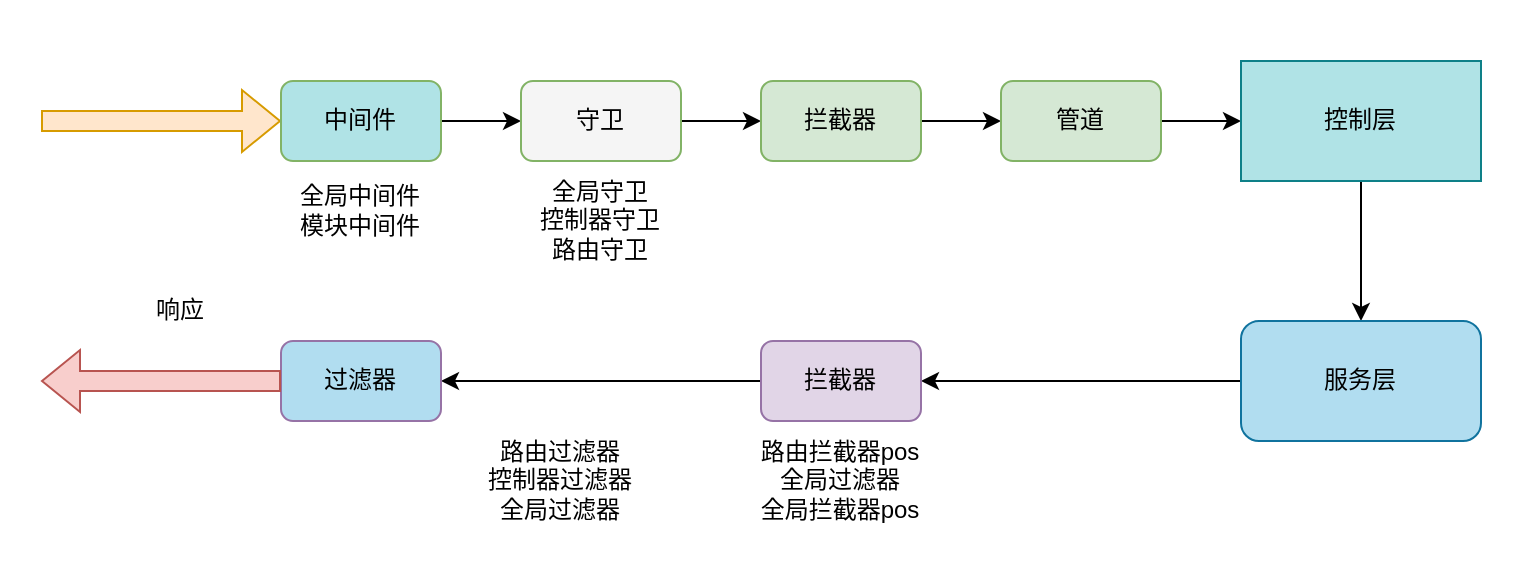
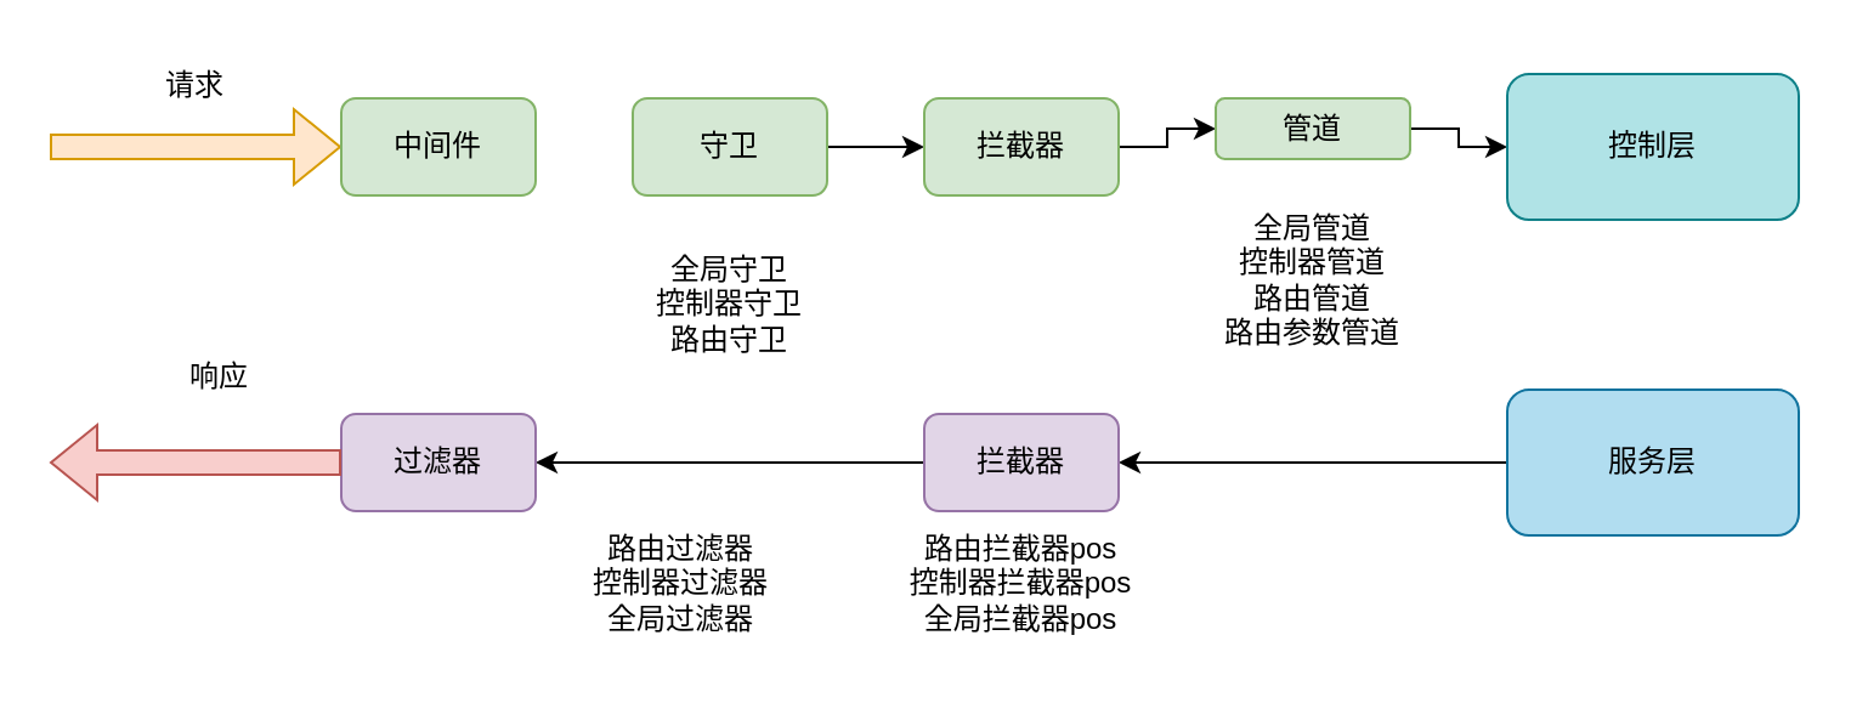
+ <mxCell id="3" value="请求" style="text;html=1;strokeColor=none;fillColor=none;align=center;verticalAlign=middle;whiteSpace=wrap;rounded=0;" vertex="1" parent="1"><mxGeometry x="50" y="20" width="60" height="30" as="geometry" /></mxCell>
- <mxCell id="5" value="中间件" style="rounded=1;whiteSpace=wrap;html=1;fillColor=#b0e3e6;strokeColor=#82b366;" vertex="1" parent="1"><mxGeometry x="140" y="40" width="80" height="40" as="geometry" /></mxCell>
+ <mxCell id="5" value="中间件" style="rounded=1;whiteSpace=wrap;html=1;fillColor=#d5e8d4;strokeColor=#82b366;" vertex="1" parent="1"><mxGeometry x="140" y="40" width="80" height="40" as="geometry" /></mxCell>
- <mxCell id="4" style="edgeStyle=orthogonalEdgeStyle;rounded=0;orthogonalLoop=1;jettySize=auto;html=1;entryX=0;entryY=0.5;entryDx=0;entryDy=0;" edge="1" parent="1" source="5" target="7"><mxGeometry relative="1" as="geometry" /></mxCell>
- <mxCell id="7" value="守卫" style="rounded=1;whiteSpace=wrap;html=1;fillColor=#f5f5f5;strokeColor=#82b366;" vertex="1" parent="1"><mxGeometry x="260" y="40" width="80" height="40" as="geometry" /></mxCell>
+ <mxCell id="7" value="守卫" style="rounded=1;whiteSpace=wrap;html=1;fillColor=#d5e8d4;strokeColor=#82b366;" vertex="1" parent="1"><mxGeometry x="260" y="40" width="80" height="40" as="geometry" /></mxCell>
- <mxCell id="11" value="管道" style="rounded=1;whiteSpace=wrap;html=1;fillColor=#d5e8d4;strokeColor=#82b366;" vertex="1" parent="1"><mxGeometry x="500" y="40" width="80" height="40" as="geometry" /></mxCell>
+ <mxCell id="11" value="管道" style="rounded=1;whiteSpace=wrap;html=1;fillColor=#d5e8d4;strokeColor=#82b366;" vertex="1" parent="1"><mxGeometry x="500" y="40" width="80" height="25" as="geometry" /></mxCell>
- <mxCell id="13" value="控制层" style="rounded=0;whiteSpace=wrap;html=1;fillColor=#b0e3e6;strokeColor=#0e8088;" vertex="1" parent="1"><mxGeometry x="620" y="30" width="120" height="60" as="geometry" /></mxCell>
+ <mxCell id="13" value="控制层" style="whiteSpace=wrap;html=1;fillColor=#b0e3e6;strokeColor=#0e8088;rounded=1;" vertex="1" parent="1"><mxGeometry x="620" y="30" width="120" height="60" as="geometry" /></mxCell>
- <mxCell id="21" value="全局中间件&lt;br&gt;模块中间件" style="text;html=1;strokeColor=none;fillColor=none;align=center;verticalAlign=middle;whiteSpace=wrap;rounded=0;" vertex="1" parent="1"><mxGeometry x="140" y="80" width="80" height="50" as="geometry" /></mxCell>
- <mxCell id="22" value="全局守卫&lt;br&gt;控制器守卫&lt;br&gt;路由守卫" style="text;html=1;strokeColor=none;fillColor=none;align=center;verticalAlign=middle;whiteSpace=wrap;rounded=0;" vertex="1" parent="1"><mxGeometry x="260" y="80" width="80" height="60" as="geometry" /></mxCell>
+ <mxCell id="22" value="全局守卫&lt;br&gt;控制器守卫&lt;br&gt;路由守卫" style="text;html=1;strokeColor=none;fillColor=none;align=center;verticalAlign=middle;whiteSpace=wrap;rounded=0;" vertex="1" parent="1"><mxGeometry x="260" y="95" width="80" height="60" as="geometry" /></mxCell>
+ <mxCell id="23" value="全局管道&lt;br&gt;控制器管道&lt;br&gt;路由管道&lt;br&gt;路由参数管道" style="text;html=1;strokeColor=none;fillColor=none;align=center;verticalAlign=middle;whiteSpace=wrap;rounded=0;" vertex="1" parent="1"><mxGeometry x="490" y="80" width="100" height="70" as="geometry" /></mxCell>
- <mxCell id="12" style="edgeStyle=orthogonalEdgeStyle;rounded=0;orthogonalLoop=1;jettySize=auto;html=1;entryX=0.5;entryY=0;entryDx=0;entryDy=0;" edge="1" parent="1" source="13" target="15"><mxGeometry relative="1" as="geometry" /></mxCell>
- <mxCell id="18" value="过滤器" style="rounded=1;whiteSpace=wrap;html=1;fillColor=#b1ddf0;strokeColor=#9673a6;" vertex="1" parent="1"><mxGeometry x="140" y="170" width="80" height="40" as="geometry" /></mxCell>
+ <mxCell id="18" value="过滤器" style="rounded=1;whiteSpace=wrap;html=1;fillColor=#e1d5e7;strokeColor=#9673a6;" vertex="1" parent="1"><mxGeometry x="140" y="170" width="80" height="40" as="geometry" /></mxCell>
- <mxCell id="24" value="路由拦截器pos&lt;br&gt;全局过滤器&lt;br&gt;全局拦截器pos&lt;br&gt;" style="text;html=1;strokeColor=none;fillColor=none;align=center;verticalAlign=middle;whiteSpace=wrap;rounded=0;" vertex="1" parent="1"><mxGeometry x="370" y="210" width="100" height="60" as="geometry" /></mxCell>
+ <mxCell id="24" value="路由拦截器pos&lt;br&gt;控制器拦截器pos&lt;br&gt;全局拦截器pos&lt;br&gt;" style="text;html=1;strokeColor=none;fillColor=none;align=center;verticalAlign=middle;whiteSpace=wrap;rounded=0;" vertex="1" parent="1"><mxGeometry x="370" y="210" width="100" height="60" as="geometry" /></mxCell>
